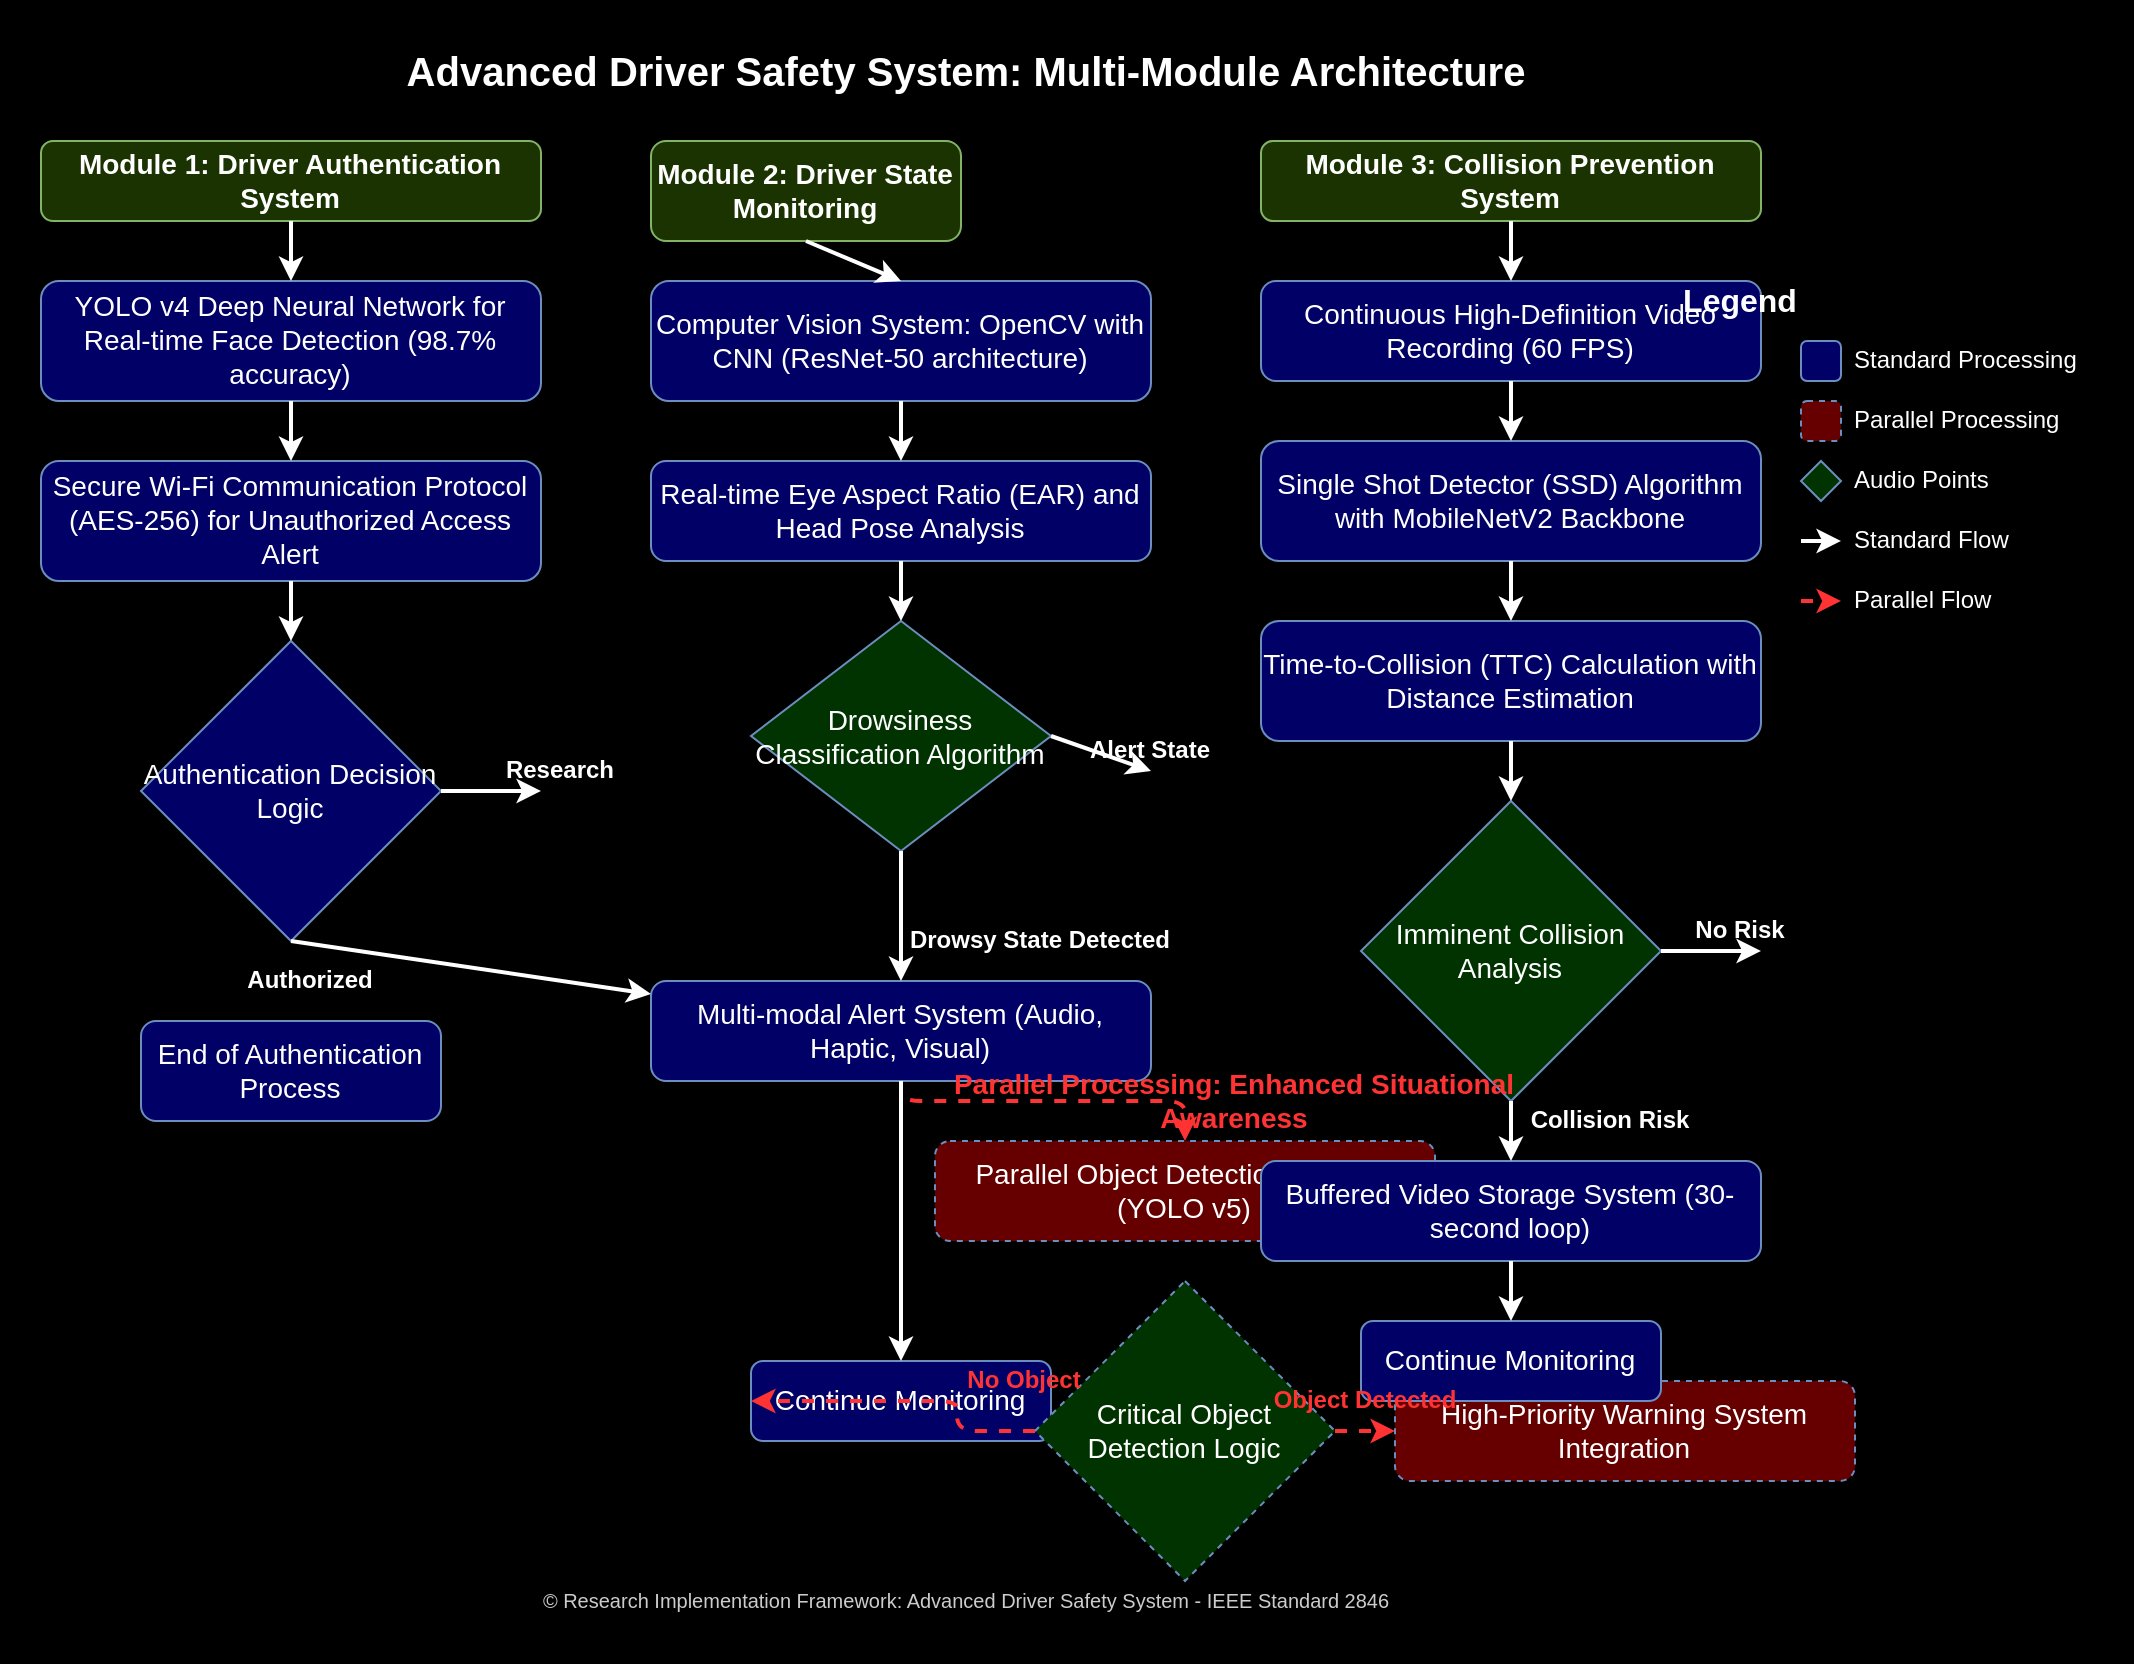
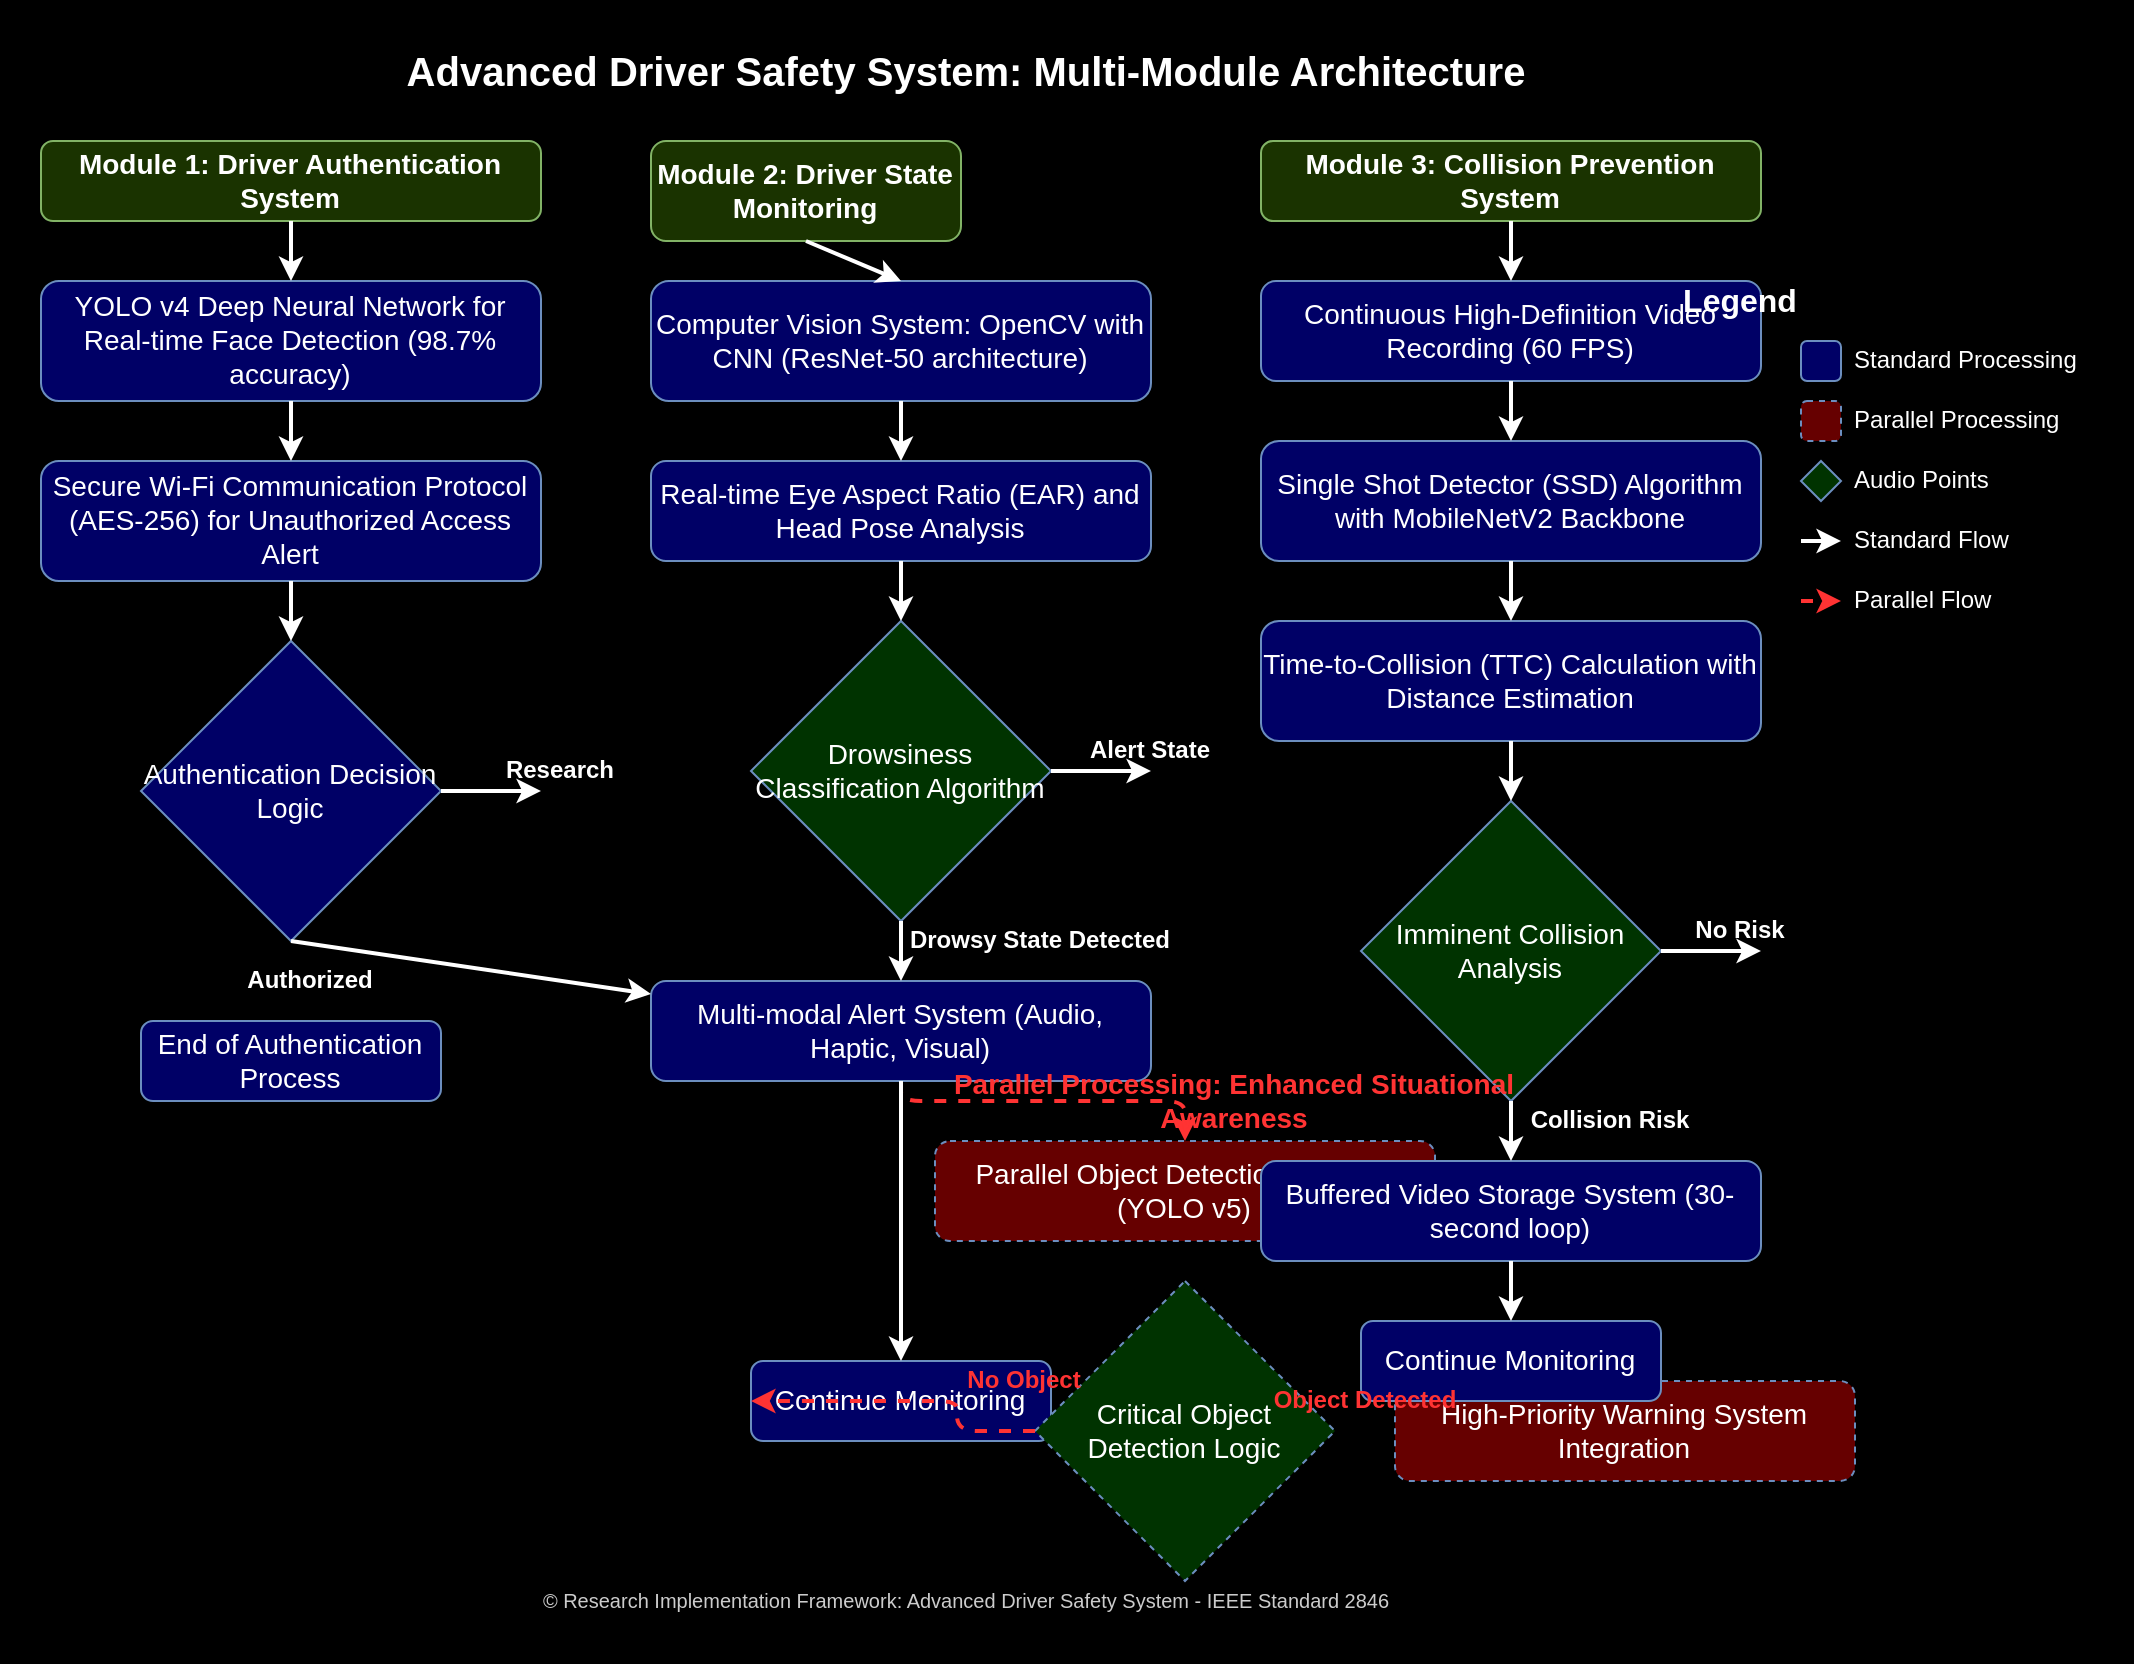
- <mxCell id="12" value="Drowsiness Classification Algorithm" style="rhombus;whiteSpace=wrap;html=1;fillColor=#003300;strokeColor=#6c8ebf;fontSize=14;fontColor=#FFFFFF;" vertex="1" parent="1"><mxGeometry x="375" y="310" width="150" height="115" as="geometry" /></mxCell>
+ <mxCell id="12" value="Drowsiness Classification Algorithm" style="rhombus;whiteSpace=wrap;html=1;fillColor=#003300;strokeColor=#6c8ebf;fontSize=14;fontColor=#FFFFFF;" vertex="1" parent="1"><mxGeometry x="375" y="310" width="150" height="150" as="geometry" /></mxCell>
- <mxCell id="9" value="End of Authentication Process" style="rounded=1;whiteSpace=wrap;html=1;fillColor=#000066;strokeColor=#6c8ebf;fontSize=14;fontColor=#FFFFFF;" vertex="1" parent="1"><mxGeometry x="70" y="510" width="150" height="50" as="geometry" /></mxCell>
+ <mxCell id="9" value="End of Authentication Process" style="rounded=1;whiteSpace=wrap;html=1;fillColor=#000066;strokeColor=#6c8ebf;fontSize=14;fontColor=#FFFFFF;" vertex="1" parent="1"><mxGeometry x="70" y="510" width="150" height="40" as="geometry" /></mxCell>
- <mxCell id="40" value="" style="endArrow=classic;html=1;exitX=1;exitY=0.5;exitDx=0;exitDy=0;entryX=0;entryY=0.5;entryDx=0;entryDy=0;strokeWidth=2;strokeColor=#FF3333;dashed=1;" edge="1" parent="1" source="16" target="17"><mxGeometry width="50" height="50" relative="1" as="geometry"><mxPoint x="458" y="460" as="sourcePoint" /><mxPoint x="508" y="410" as="targetPoint" /></mxGeometry></mxCell>
